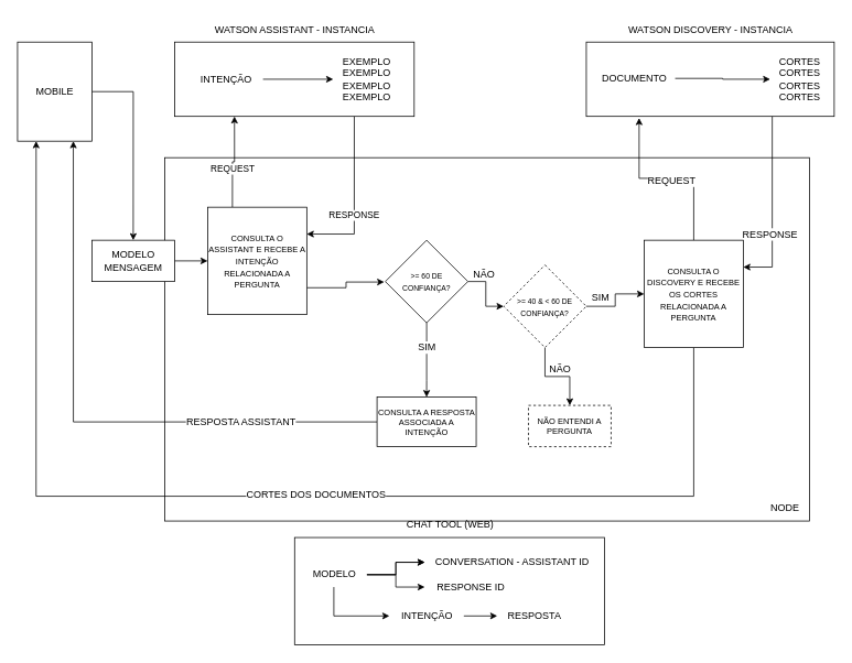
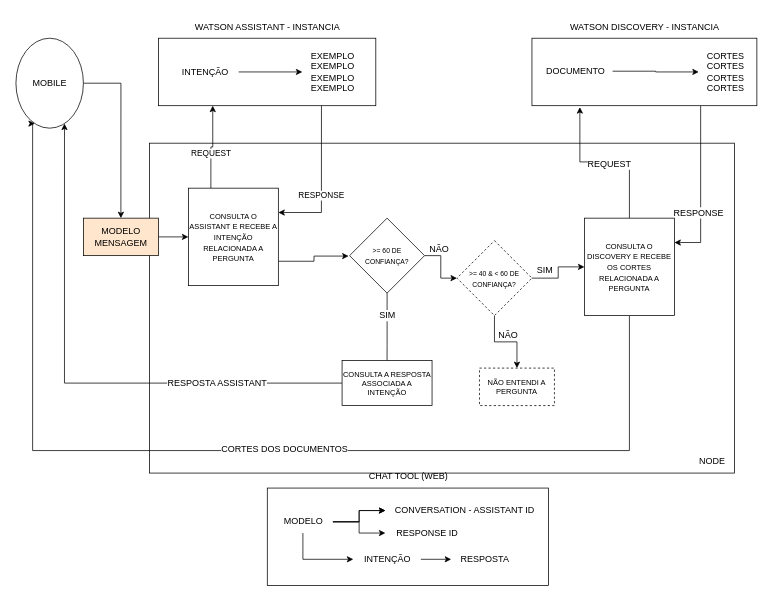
- <mxCell id="27" value="MOBILE" style="rounded=0;whiteSpace=wrap;html=1;" vertex="1" parent="1"><mxGeometry x="20.75" y="50" width="90" height="120" as="geometry" /></mxCell>
+ <mxCell id="27" value="MOBILE" style="ellipse;whiteSpace=wrap;html=1;" vertex="1" parent="1"><mxGeometry x="20.75" y="50" width="90" height="120" as="geometry" /></mxCell>
- <mxCell id="29" value="MODELO&lt;br&gt;MENSAGEM" style="rounded=0;whiteSpace=wrap;html=1;" vertex="1" parent="1"><mxGeometry x="110.75" y="290" width="100" height="50" as="geometry" /></mxCell>
+ <mxCell id="29" value="MODELO&lt;br&gt;MENSAGEM" style="rounded=0;whiteSpace=wrap;html=1;fillColor=#ffe6cc;" vertex="1" parent="1"><mxGeometry x="110.75" y="290" width="100" height="50" as="geometry" /></mxCell>
- <mxCell id="34" style="edgeStyle=orthogonalEdgeStyle;rounded=0;orthogonalLoop=1;jettySize=auto;html=1;fontSize=12;entryX=0.5;entryY=0;entryDx=0;entryDy=0;" edge="1" parent="1" source="38" target="41"><mxGeometry relative="1" as="geometry"><mxPoint x="515.75" y="450" as="targetPoint" /><Array as="points"><mxPoint x="515.75" y="460" /><mxPoint x="515.75" y="460" /></Array></mxGeometry></mxCell>
+ <mxCell id="34" style="edgeStyle=orthogonalEdgeStyle;rounded=0;orthogonalLoop=1;jettySize=auto;html=1;fontSize=12;entryX=0.5;entryY=0;entryDx=0;entryDy=0;endArrow=none;" edge="1" parent="1" source="38" target="41"><mxGeometry relative="1" as="geometry"><mxPoint x="515.75" y="450" as="targetPoint" /><Array as="points"><mxPoint x="515.75" y="460" /><mxPoint x="515.75" y="460" /></Array></mxGeometry></mxCell>
